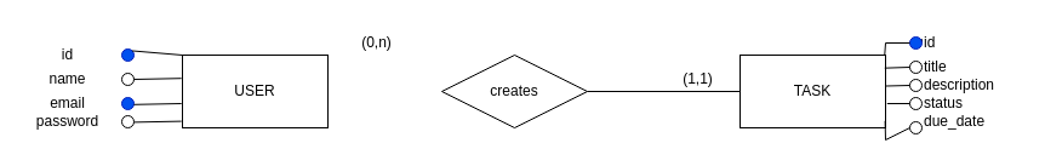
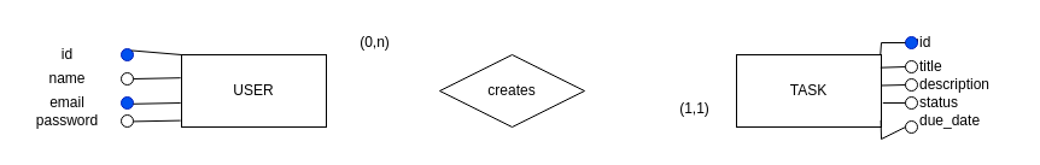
- <mxCell id="32" value="(1,1)" style="text;html=1;align=center;verticalAlign=middle;resizable=0;points=[];autosize=1;strokeColor=none;fillColor=none;" vertex="1" parent="1"><mxGeometry x="550" y="50" width="50" height="30" as="geometry" /></mxCell>
+ <mxCell id="32" value="(1,1)" style="text;html=1;align=center;verticalAlign=middle;resizable=0;points=[];autosize=1;strokeColor=none;fillColor=none;" vertex="1" parent="1"><mxGeometry x="550" y="75" width="50" height="30" as="geometry" /></mxCell>
- <mxCell id="5" value="" style="endArrow=none;html=1;rounded=0;exitX=1;exitY=0.5;exitDx=0;exitDy=0;entryX=0;entryY=0.5;entryDx=0;entryDy=0;" edge="1" parent="1" source="4" target="3"><mxGeometry width="50" height="50" relative="1" as="geometry"><mxPoint x="500" y="74.5" as="sourcePoint" /><mxPoint x="594" y="74.5" as="targetPoint" /></mxGeometry></mxCell>
